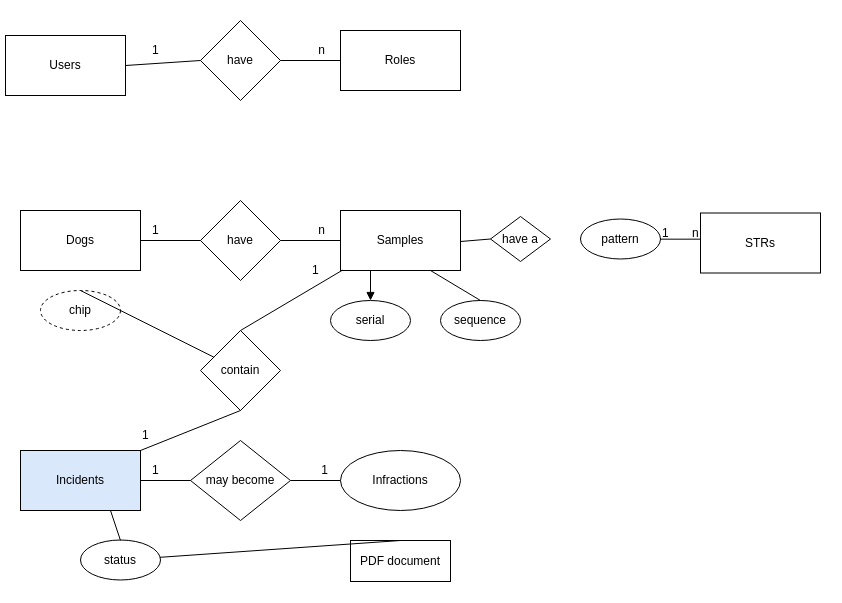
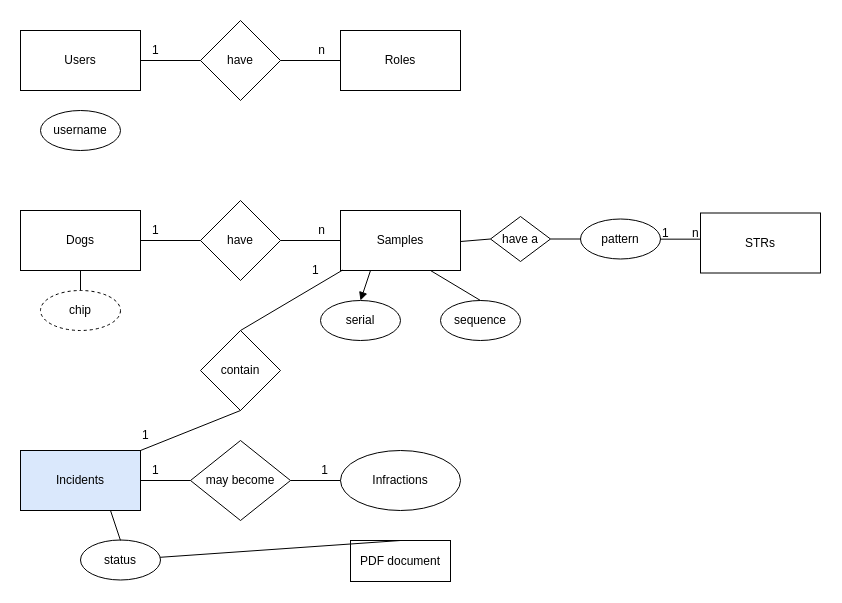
- <mxCell id="2" value="&lt;div&gt;Users&lt;/div&gt;" style="rounded=0;whiteSpace=wrap;html=1;" vertex="1" parent="1"><mxGeometry x="5" y="35" width="120" height="60" as="geometry" /></mxCell>
+ <mxCell id="2" value="&lt;div&gt;Users&lt;/div&gt;" style="rounded=0;whiteSpace=wrap;html=1;" vertex="1" parent="1"><mxGeometry x="20" y="30" width="120" height="60" as="geometry" /></mxCell>
+ <mxCell id="28" value="username" style="ellipse;whiteSpace=wrap;html=1;" vertex="1" parent="1"><mxGeometry x="40" y="110" width="80" height="40" as="geometry" /></mxCell>
+ <mxCell id="44" value="" style="endArrow=none;html=1;entryX=0;entryY=0.5;entryDx=0;entryDy=0;" edge="1" parent="1" source="45" target="37"><mxGeometry width="50" height="50" relative="1" as="geometry"><mxPoint x="460" y="241" as="sourcePoint" /><mxPoint x="580" y="240" as="targetPoint" /></mxGeometry></mxCell>
- <mxCell id="35" value="serial" style="ellipse;whiteSpace=wrap;html=1;" vertex="1" parent="1"><mxGeometry x="330" y="300" width="80" height="40" as="geometry" /></mxCell>
+ <mxCell id="35" value="serial" style="ellipse;whiteSpace=wrap;html=1;" vertex="1" parent="1"><mxGeometry x="320" y="300" width="80" height="40" as="geometry" /></mxCell>
- <mxCell id="30" value="" style="endArrow=none;html=1;exitX=0.5;exitY=0;exitDx=0;exitDy=0;" edge="1" parent="1" source="29" target="24"><mxGeometry width="50" height="50" relative="1" as="geometry"><mxPoint x="90.333" y="129.667" as="sourcePoint" /><mxPoint x="90.333" y="99.667" as="targetPoint" /></mxGeometry></mxCell>
+ <mxCell id="30" value="" style="endArrow=none;html=1;exitX=0.5;exitY=0;exitDx=0;exitDy=0;entryX=0.5;entryY=1;entryDx=0;entryDy=0;" edge="1" parent="1" source="29" target="9"><mxGeometry width="50" height="50" relative="1" as="geometry"><mxPoint x="90.333" y="129.667" as="sourcePoint" /><mxPoint x="90.333" y="99.667" as="targetPoint" /></mxGeometry></mxCell>
